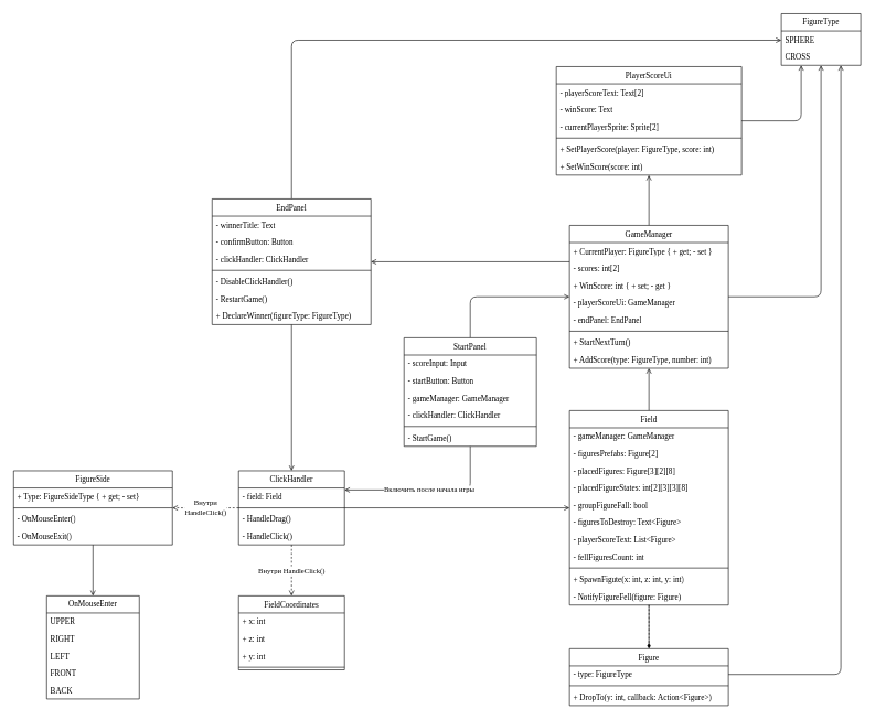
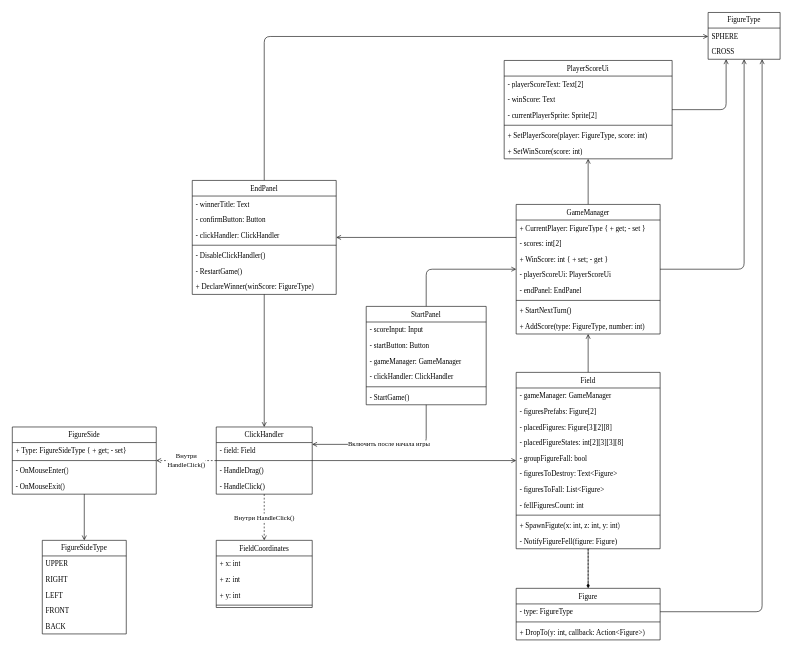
- <mxCell id="18" value="- playerScoreUi: GameManager" style="text;strokeColor=none;fillColor=none;align=left;verticalAlign=top;spacingLeft=4;spacingRight=4;overflow=hidden;rotatable=0;points=[[0,0.5],[1,0.5]];portConstraint=eastwest;whiteSpace=wrap;html=1;fontFamily=gost;fontStyle=0" parent="14" vertex="1"><mxGeometry y="104" width="240" height="26" as="geometry" /></mxCell>
+ <mxCell id="18" value="- playerScoreUi: PlayerScoreUi" style="text;strokeColor=none;fillColor=none;align=left;verticalAlign=top;spacingLeft=4;spacingRight=4;overflow=hidden;rotatable=0;points=[[0,0.5],[1,0.5]];portConstraint=eastwest;whiteSpace=wrap;html=1;fontFamily=gost;fontStyle=0" parent="14" vertex="1"><mxGeometry y="104" width="240" height="26" as="geometry" /></mxCell>
- <mxCell id="79" value="+ DeclareWinner(figureType: FigureType)" style="text;strokeColor=none;fillColor=none;align=left;verticalAlign=top;spacingLeft=4;spacingRight=4;overflow=hidden;rotatable=0;points=[[0,0.5],[1,0.5]];portConstraint=eastwest;whiteSpace=wrap;html=1;fontFamily=gost;fontStyle=0" parent="72" vertex="1"><mxGeometry y="164" width="240" height="26" as="geometry" /></mxCell>
+ <mxCell id="79" value="+ DeclareWinner(winScore: FigureType)" style="text;strokeColor=none;fillColor=none;align=left;verticalAlign=top;spacingLeft=4;spacingRight=4;overflow=hidden;rotatable=0;points=[[0,0.5],[1,0.5]];portConstraint=eastwest;whiteSpace=wrap;html=1;fontFamily=gost;fontStyle=0" parent="72" vertex="1"><mxGeometry y="164" width="240" height="26" as="geometry" /></mxCell>
- <mxCell id="40" value="- playerScoreText: List&amp;lt;Figure&amp;gt;" style="text;strokeColor=none;fillColor=none;align=left;verticalAlign=top;spacingLeft=4;spacingRight=4;overflow=hidden;rotatable=0;points=[[0,0.5],[1,0.5]];portConstraint=eastwest;whiteSpace=wrap;html=1;fontFamily=gost;fontStyle=0" parent="33" vertex="1"><mxGeometry y="182" width="240" height="26" as="geometry" /></mxCell>
+ <mxCell id="40" value="- figuresToFall: List&amp;lt;Figure&amp;gt;" style="text;strokeColor=none;fillColor=none;align=left;verticalAlign=top;spacingLeft=4;spacingRight=4;overflow=hidden;rotatable=0;points=[[0,0.5],[1,0.5]];portConstraint=eastwest;whiteSpace=wrap;html=1;fontFamily=gost;fontStyle=0" parent="33" vertex="1"><mxGeometry y="182" width="240" height="26" as="geometry" /></mxCell>
- <mxCell id="59" value="OnMouseEnter" style="swimlane;fontStyle=0;childLayout=stackLayout;horizontal=1;startSize=26;fillColor=none;horizontalStack=0;resizeParent=1;resizeParentMax=0;resizeLast=0;collapsible=1;marginBottom=0;whiteSpace=wrap;html=1;fontFamily=gost;" parent="1" vertex="1"><mxGeometry x="70" y="900" width="140" height="156" as="geometry" /></mxCell>
+ <mxCell id="59" value="FigureSideType" style="swimlane;fontStyle=0;childLayout=stackLayout;horizontal=1;startSize=26;fillColor=none;horizontalStack=0;resizeParent=1;resizeParentMax=0;resizeLast=0;collapsible=1;marginBottom=0;whiteSpace=wrap;html=1;fontFamily=gost;" parent="1" vertex="1"><mxGeometry x="70" y="900" width="140" height="156" as="geometry" /></mxCell>
